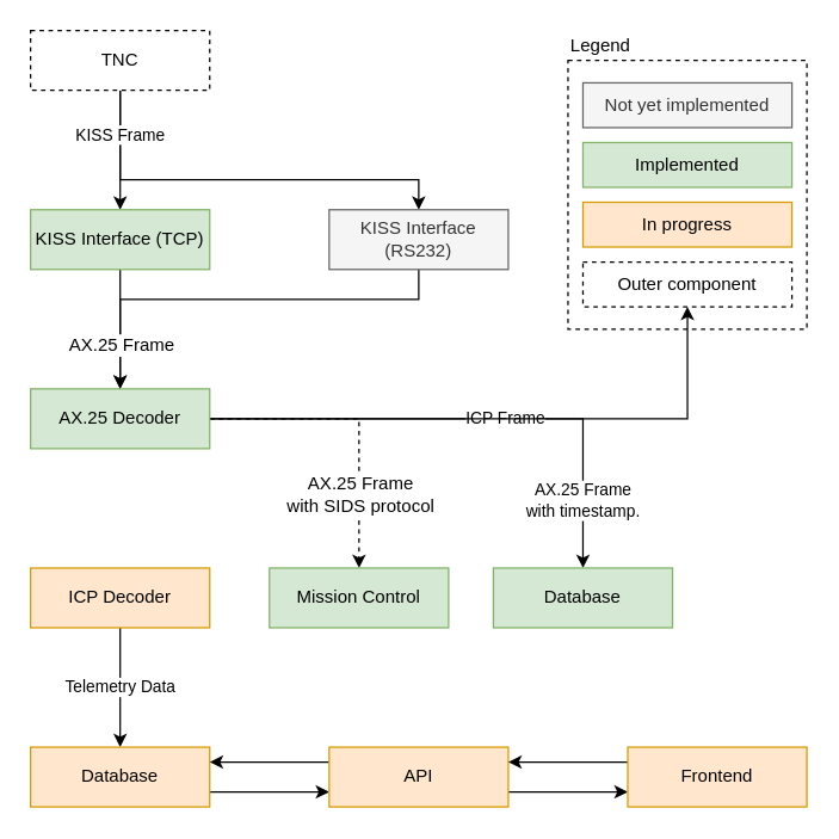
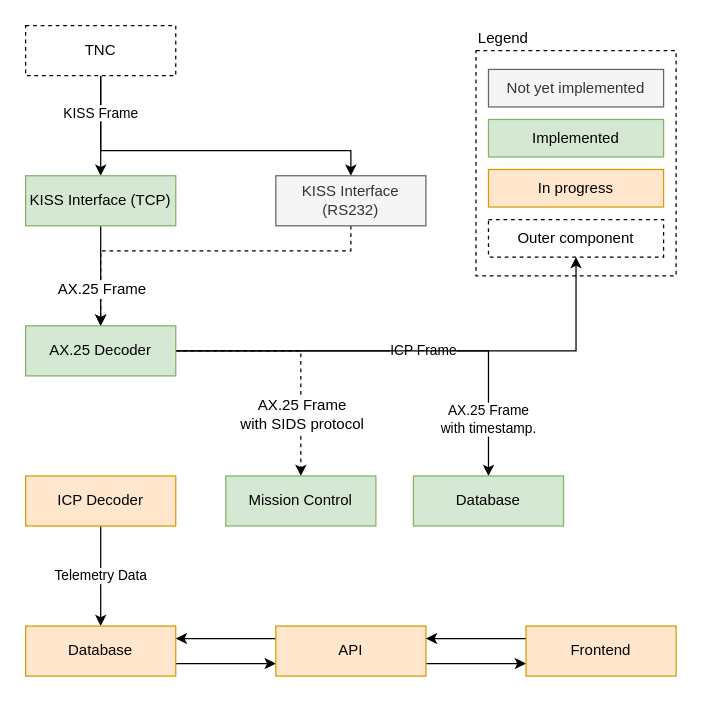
- <mxCell id="18" style="edgeStyle=orthogonalEdgeStyle;rounded=0;orthogonalLoop=1;jettySize=auto;html=1;entryX=0.5;entryY=0;entryDx=0;entryDy=0;" parent="1" source="20" target="12" edge="1"><mxGeometry relative="1" as="geometry"><Array as="points"><mxPoint x="280" y="200" /><mxPoint x="80" y="200" /></Array></mxGeometry></mxCell>
+ <mxCell id="18" style="edgeStyle=orthogonalEdgeStyle;rounded=0;orthogonalLoop=1;jettySize=auto;html=1;entryX=0.5;entryY=0;entryDx=0;entryDy=0;dashed=1;" parent="1" source="20" target="12" edge="1"><mxGeometry relative="1" as="geometry"><Array as="points"><mxPoint x="280" y="200" /><mxPoint x="80" y="200" /></Array></mxGeometry></mxCell>
